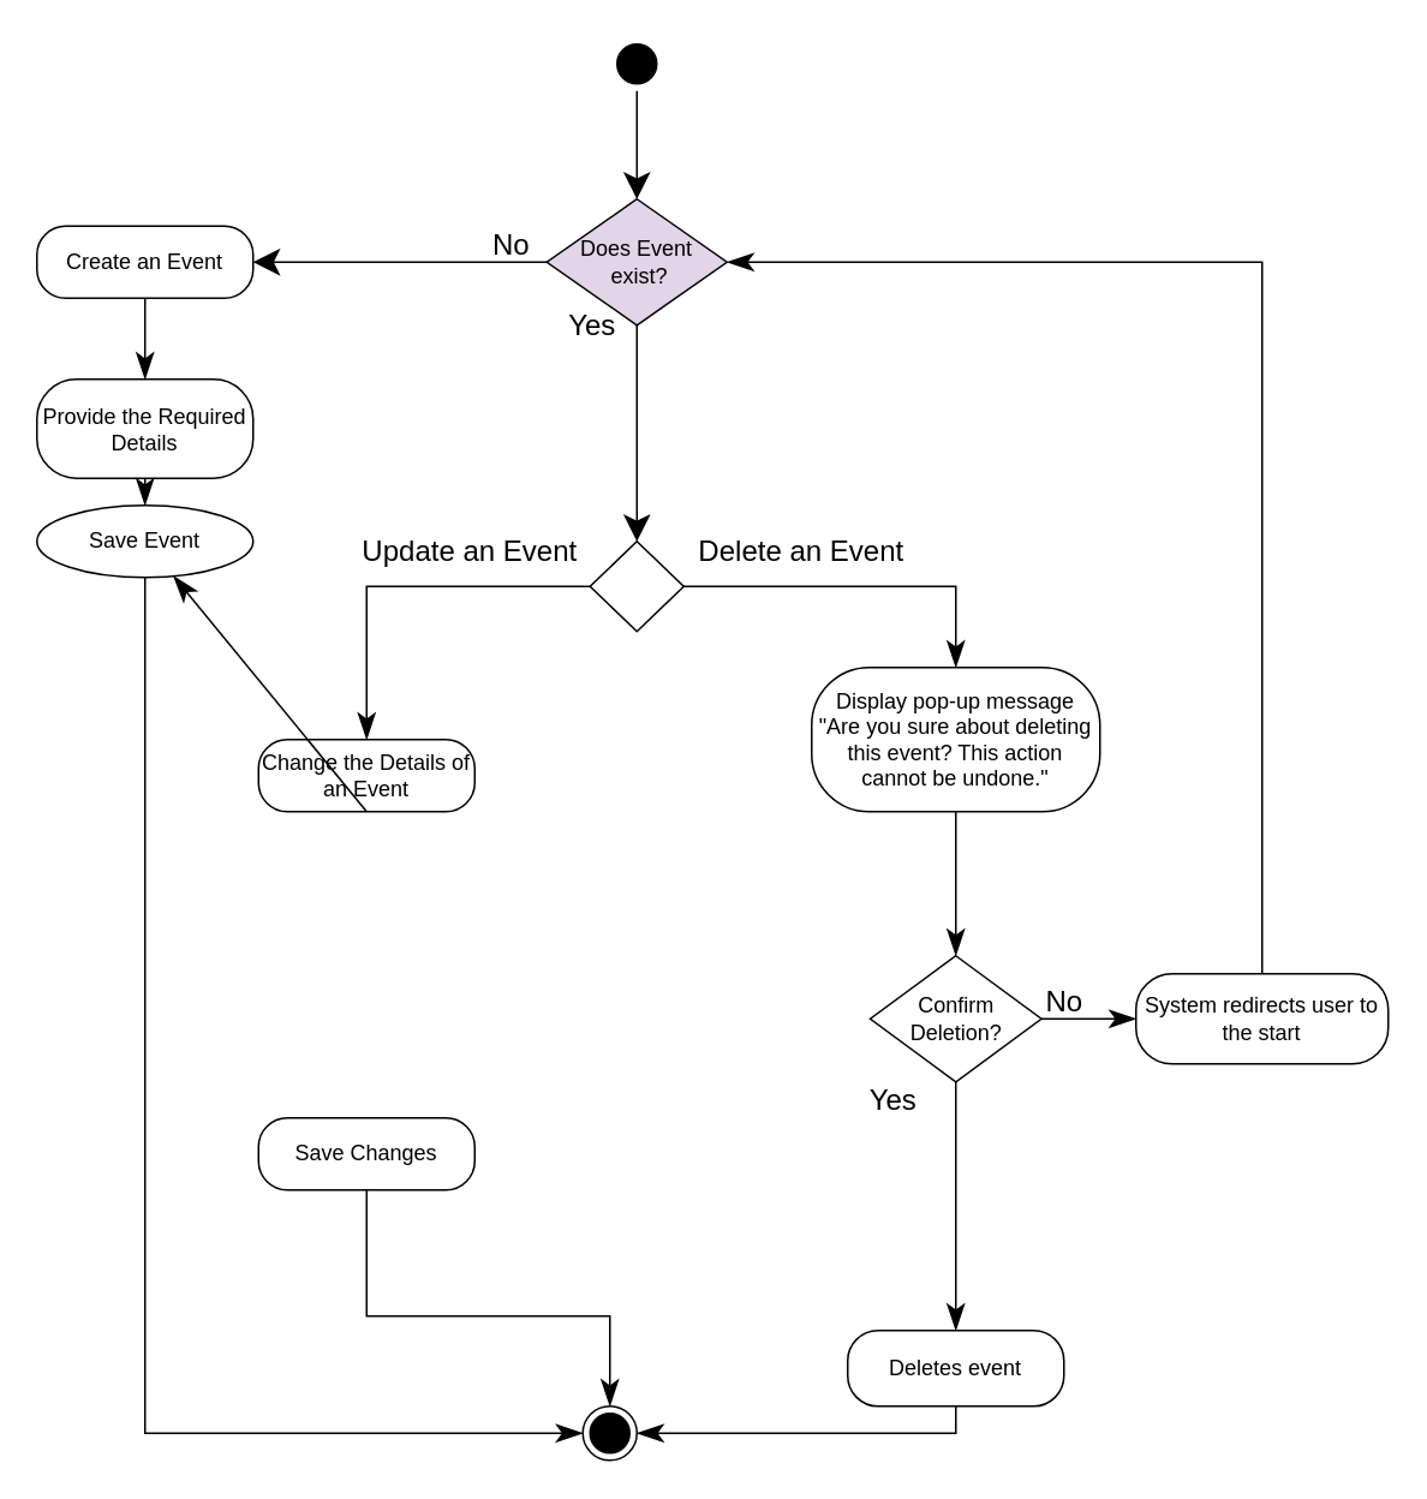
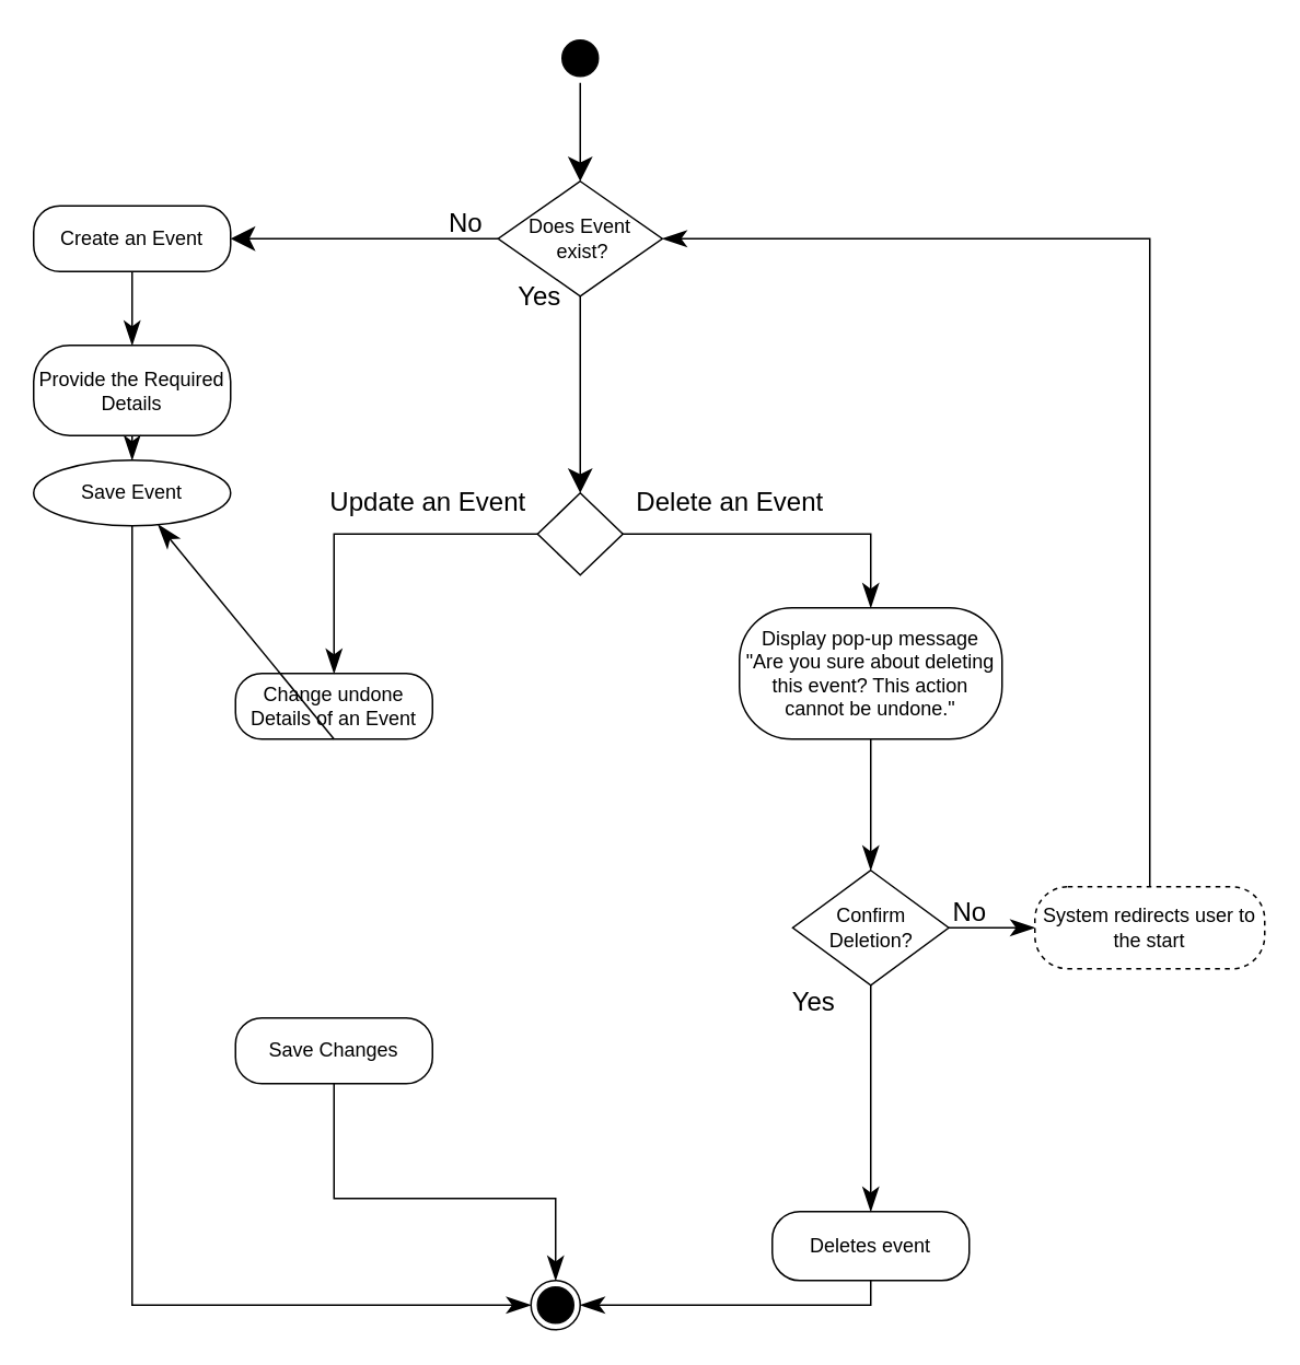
- <mxCell id="12" value="Does Event&lt;div&gt;&amp;nbsp;exist?&lt;/div&gt;" style="rhombus;whiteSpace=wrap;html=1;fontColor=#000000;fillColor=#e1d5e7;strokeColor=#000000;" parent="1" vertex="1"><mxGeometry x="303" y="110" width="100" height="70" as="geometry" /></mxCell>
+ <mxCell id="12" value="Does Event&lt;div&gt;&amp;nbsp;exist?&lt;/div&gt;" style="rhombus;whiteSpace=wrap;html=1;fontColor=#000000;fillColor=#FFFFFF;strokeColor=#000000;" parent="1" vertex="1"><mxGeometry x="303" y="110" width="100" height="70" as="geometry" /></mxCell>
- <mxCell id="7" value="Change the Details of an Event" style="rounded=1;whiteSpace=wrap;html=1;arcSize=40;fontColor=#000000;fillColor=#FFFFFF;strokeColor=#000000;" parent="1" vertex="1"><mxGeometry x="143" y="410" width="120" height="40" as="geometry" /></mxCell>
+ <mxCell id="7" value="Change undone Details of an Event" style="rounded=1;whiteSpace=wrap;html=1;arcSize=40;fontColor=#000000;fillColor=#FFFFFF;strokeColor=#000000;" parent="1" vertex="1"><mxGeometry x="143" y="410" width="120" height="40" as="geometry" /></mxCell>
- <mxCell id="22" value="System redirects user to the start" style="rounded=1;whiteSpace=wrap;html=1;arcSize=40;fontColor=#000000;fillColor=#FFFFFF;strokeColor=#000000;" parent="1" vertex="1"><mxGeometry x="630" y="540" width="140" height="50" as="geometry" /></mxCell>
+ <mxCell id="22" value="System redirects user to the start" style="rounded=1;whiteSpace=wrap;html=1;arcSize=40;fontColor=#000000;fillColor=#FFFFFF;strokeColor=#000000;dashed=1;" parent="1" vertex="1"><mxGeometry x="630" y="540" width="140" height="50" as="geometry" /></mxCell>
